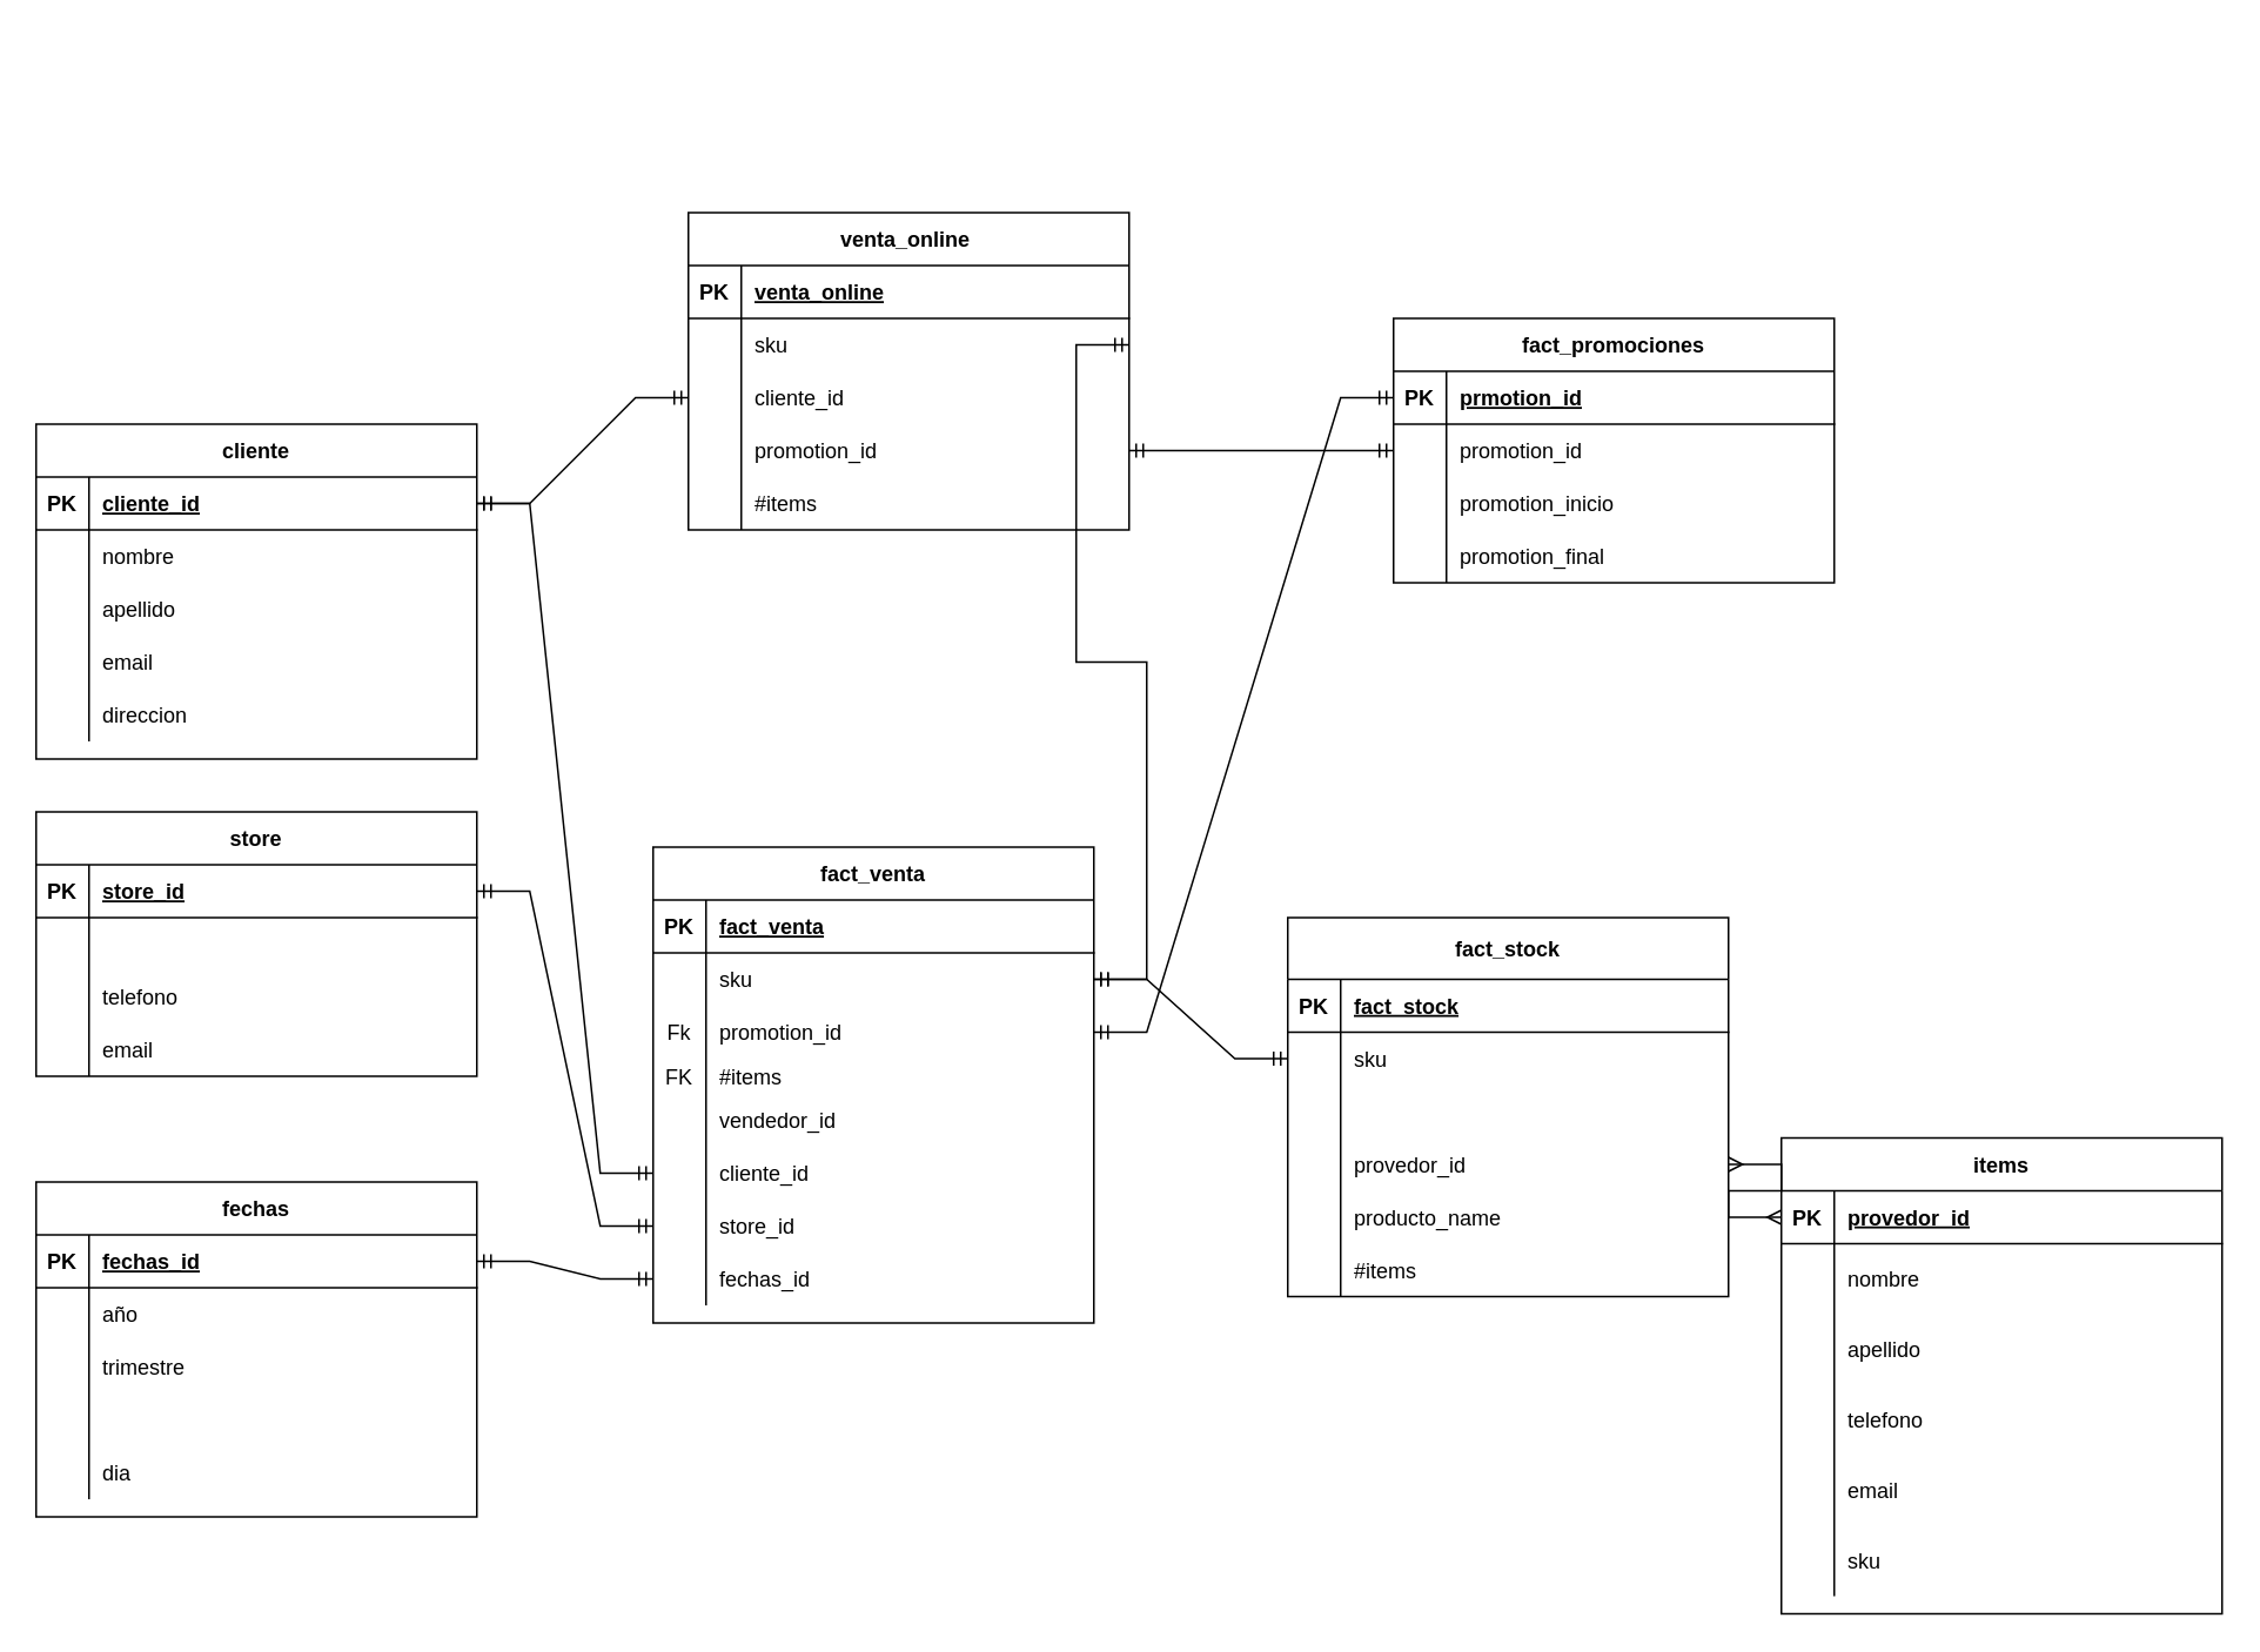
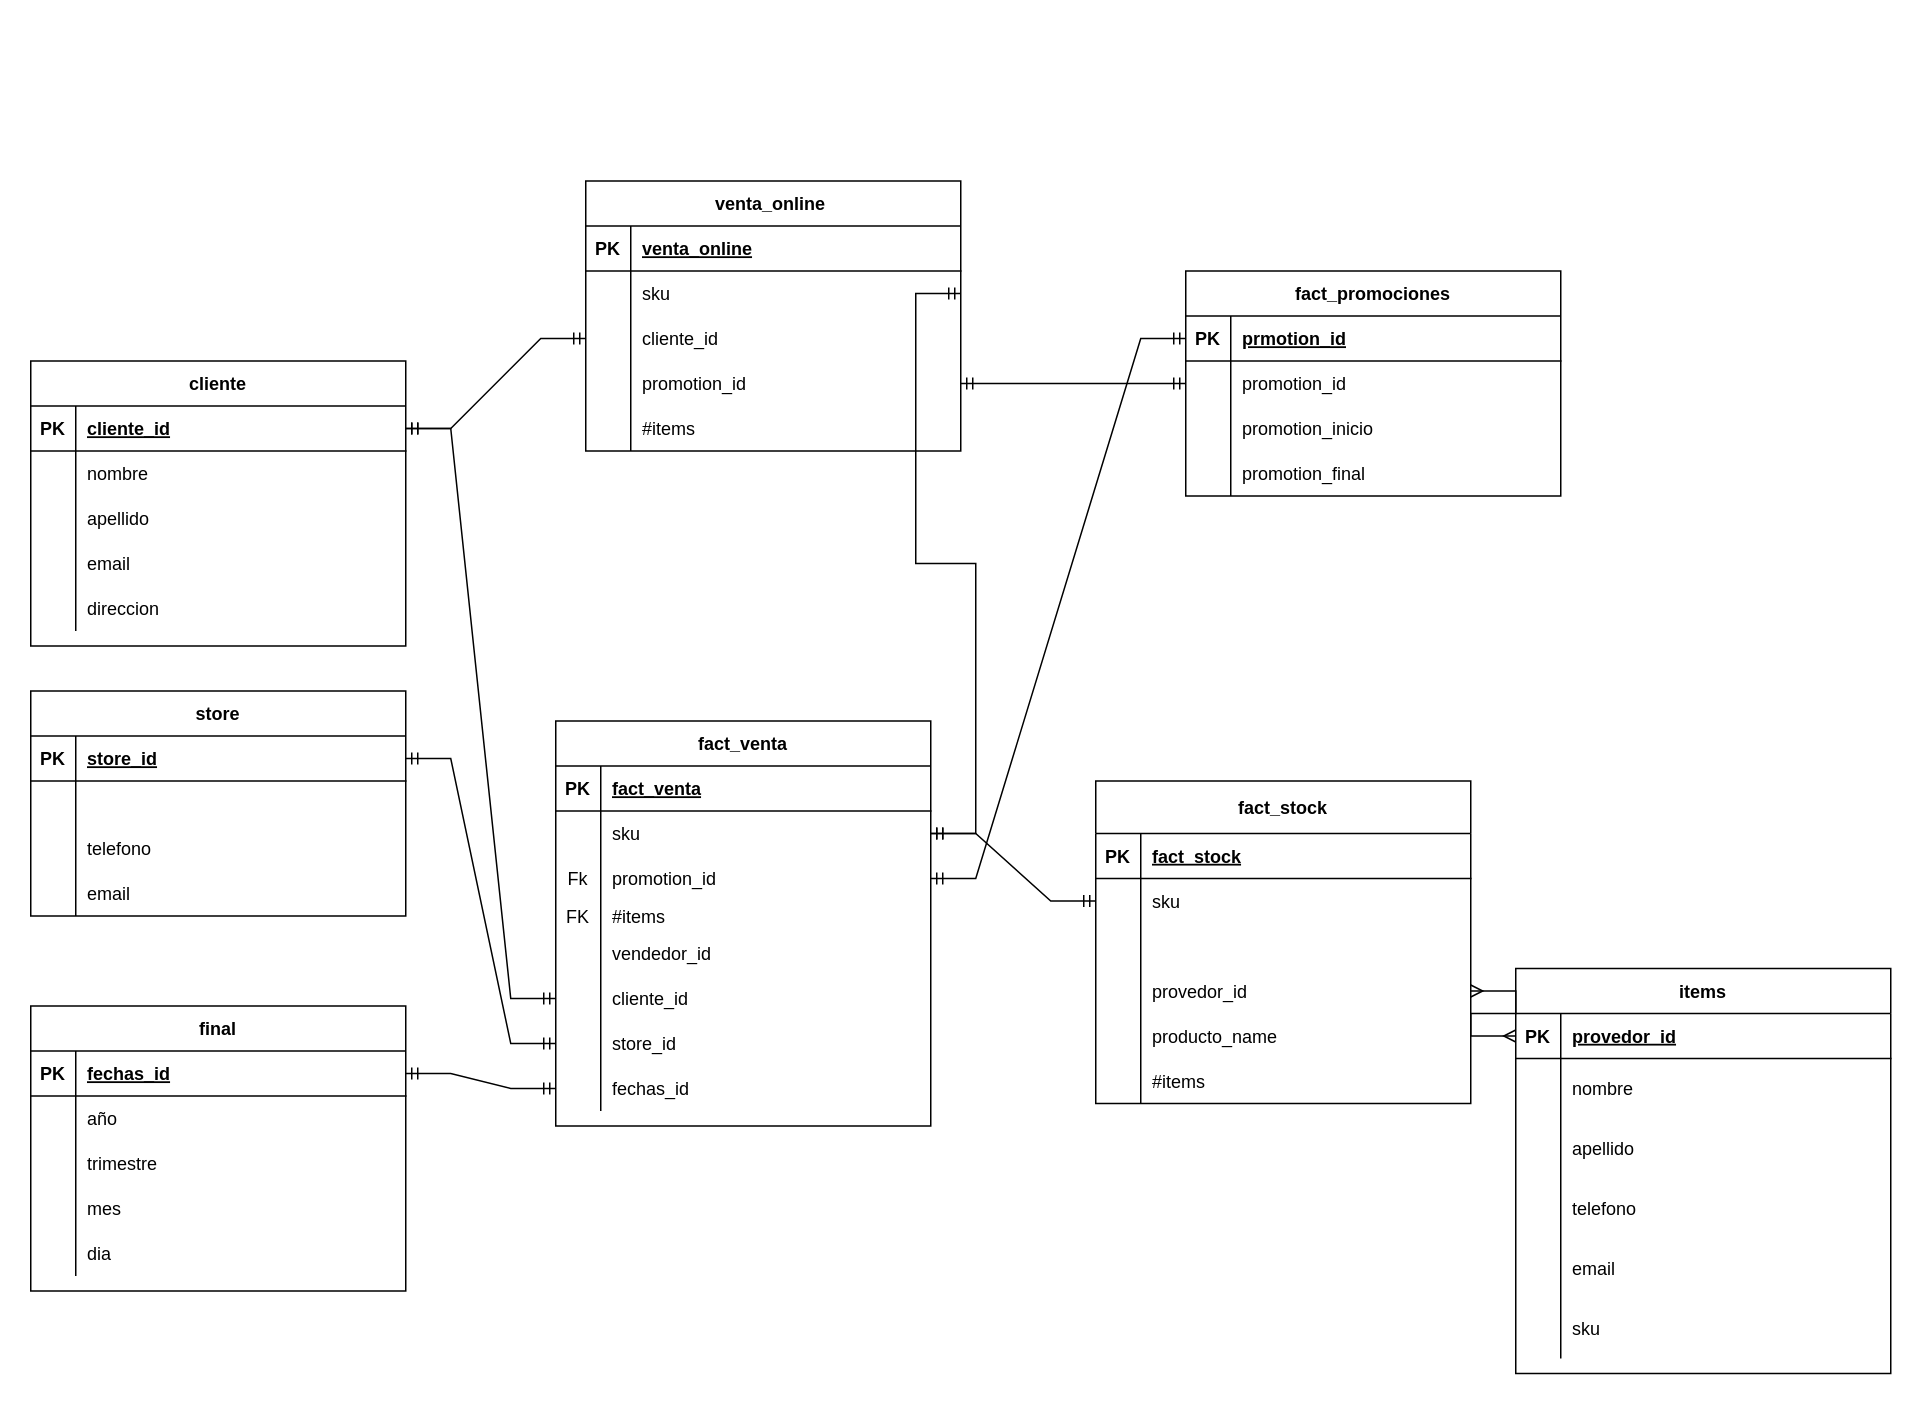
- <mxCell id="121" value="fechas" style="shape=table;startSize=30;container=1;collapsible=1;childLayout=tableLayout;fixedRows=1;rowLines=0;fontStyle=1;align=center;resizeLast=1;" vertex="1" parent="1"><mxGeometry x="20" y="670" width="250" height="190" as="geometry"><mxRectangle x="110" y="680" width="140" height="30" as="alternateBounds" /></mxGeometry></mxCell>
+ <mxCell id="121" value="final" style="shape=table;startSize=30;container=1;collapsible=1;childLayout=tableLayout;fixedRows=1;rowLines=0;fontStyle=1;align=center;resizeLast=1;" vertex="1" parent="1"><mxGeometry x="20" y="670" width="250" height="190" as="geometry"><mxRectangle x="110" y="680" width="140" height="30" as="alternateBounds" /></mxGeometry></mxCell>
+ <mxCell id="133" value="mes" style="shape=partialRectangle;overflow=hidden;connectable=0;fillColor=none;top=0;left=0;bottom=0;right=0;align=left;spacingLeft=6;" vertex="1" parent="131"><mxGeometry x="30" width="220" height="30" as="geometry"><mxRectangle width="220" height="30" as="alternateBounds" /></mxGeometry></mxCell>
